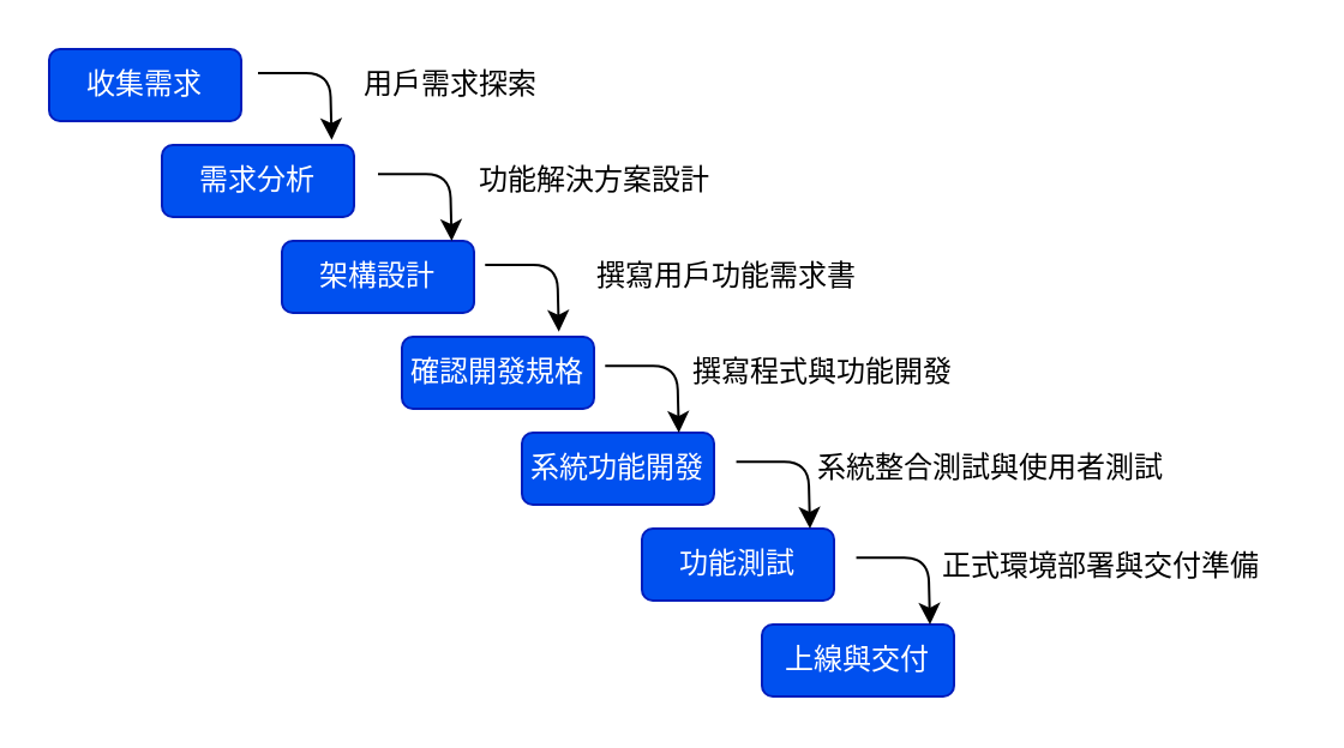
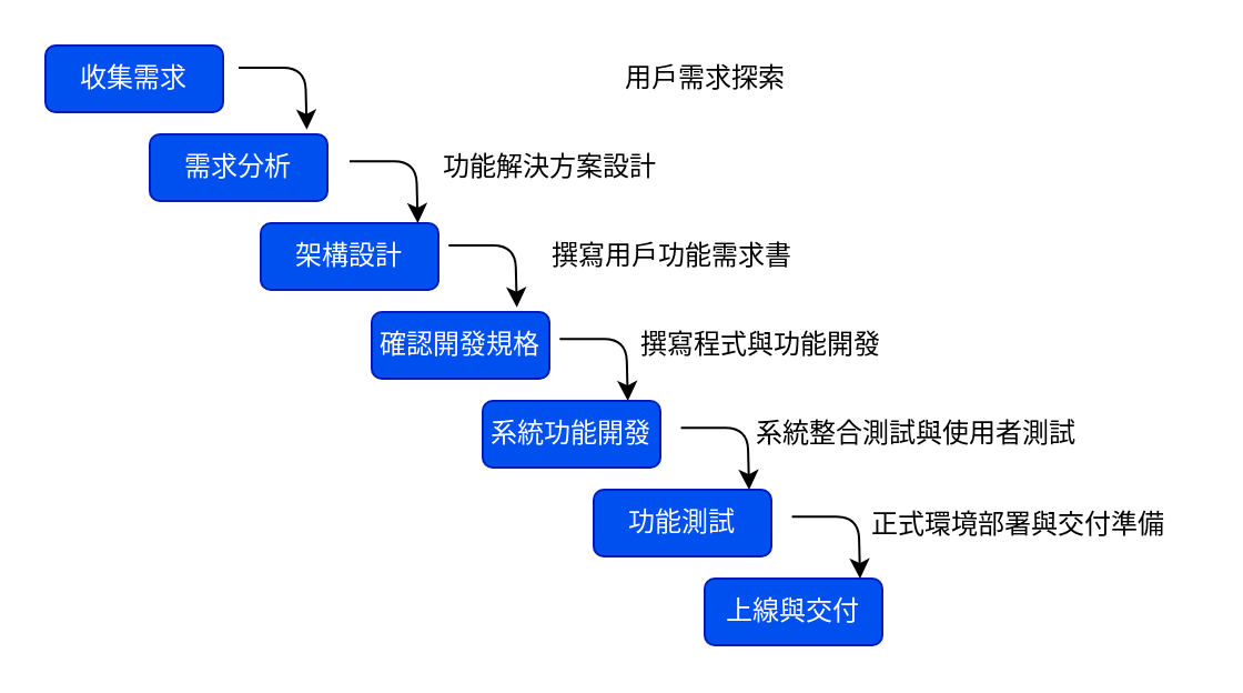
- <mxCell id="15" value="用戶需求探索" style="text;html=1;align=center;verticalAlign=middle;resizable=0;points=[];autosize=1;strokeColor=none;fillColor=none;" vertex="1" parent="1"><mxGeometry x="137" y="20" width="100" height="30" as="geometry" /></mxCell>
+ <mxCell id="15" value="用戶需求探索" style="text;html=1;align=center;verticalAlign=middle;resizable=0;points=[];autosize=1;strokeColor=none;fillColor=none;" vertex="1" parent="1"><mxGeometry x="267" y="20" width="100" height="30" as="geometry" /></mxCell>
